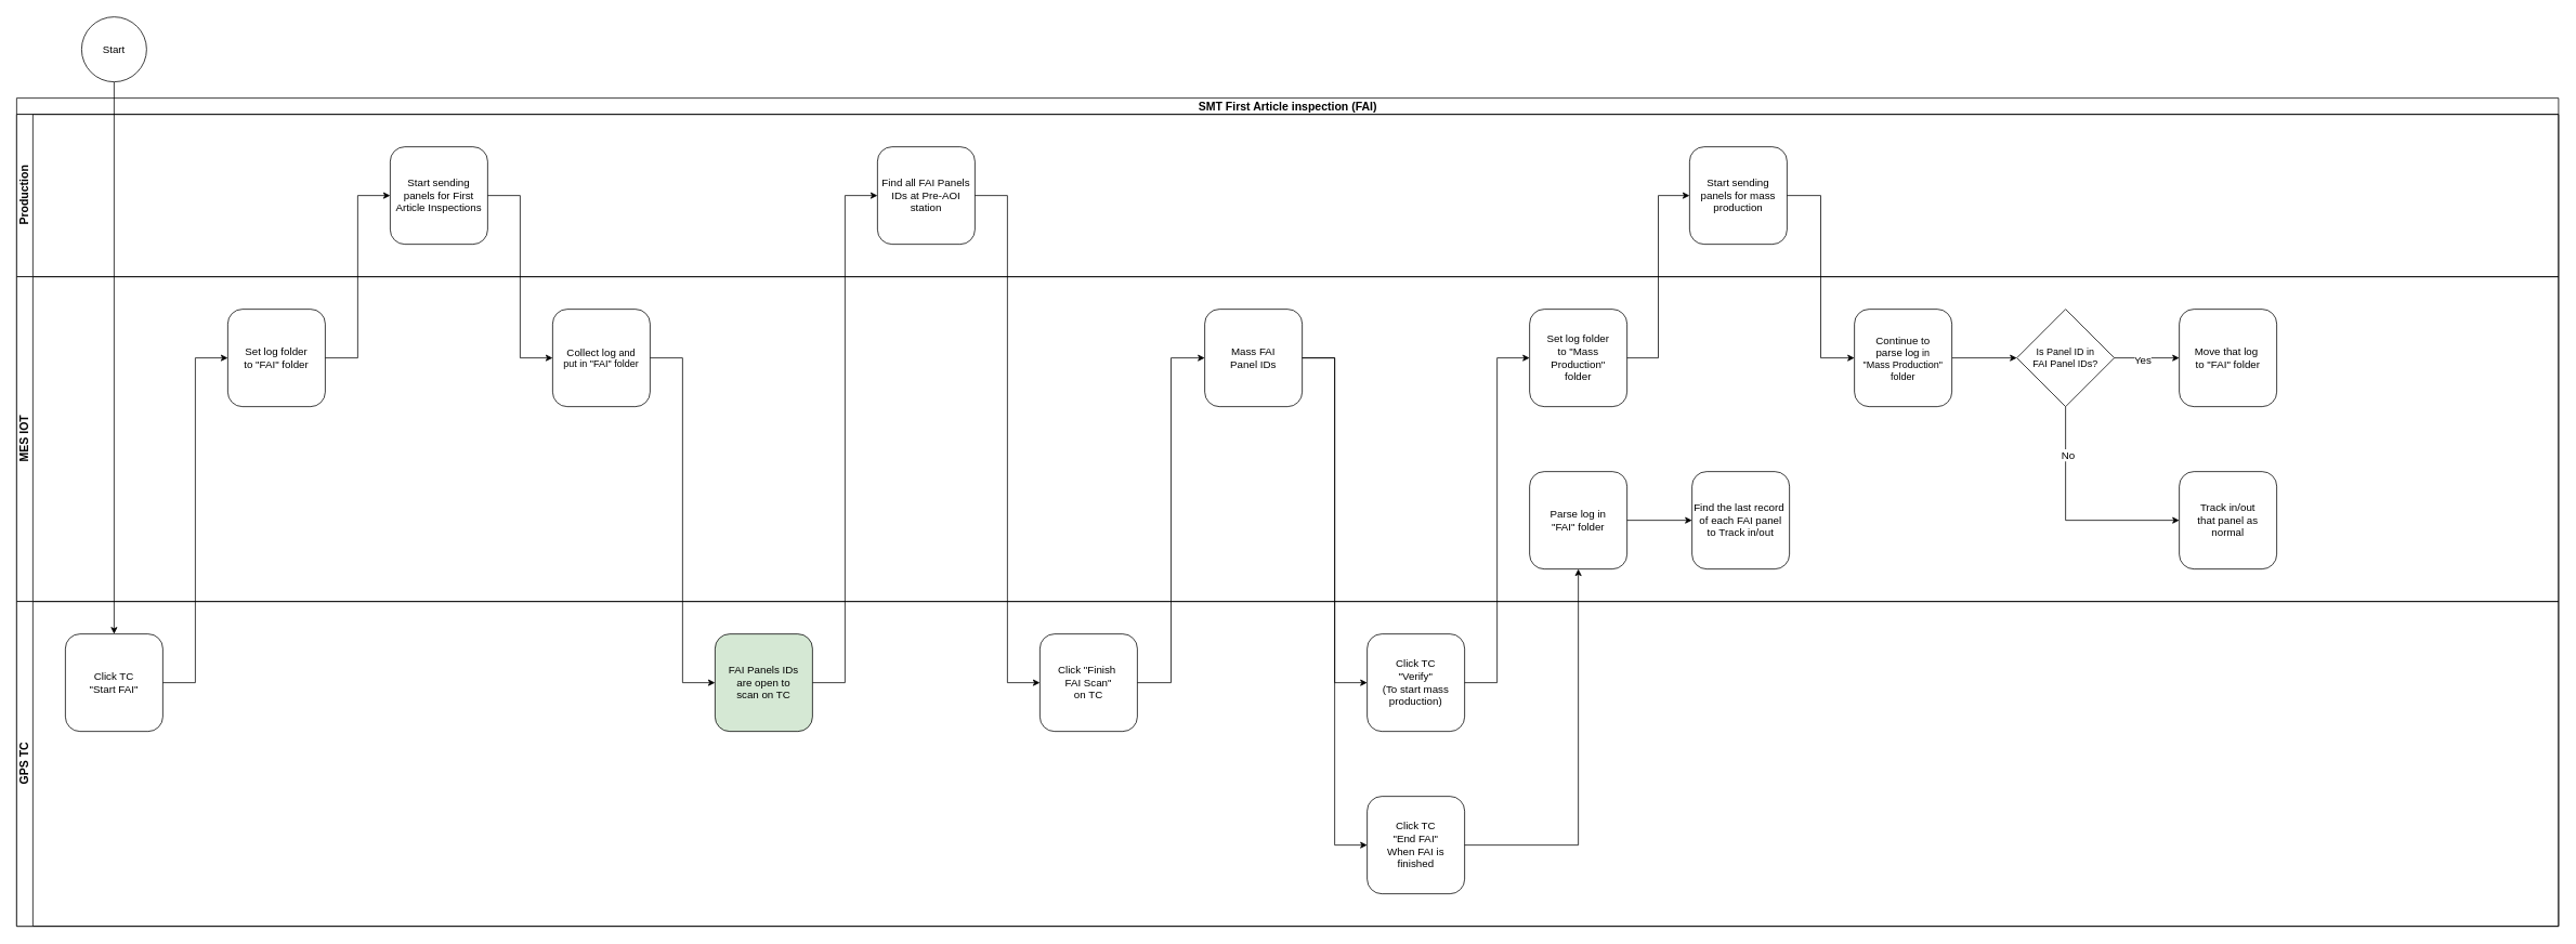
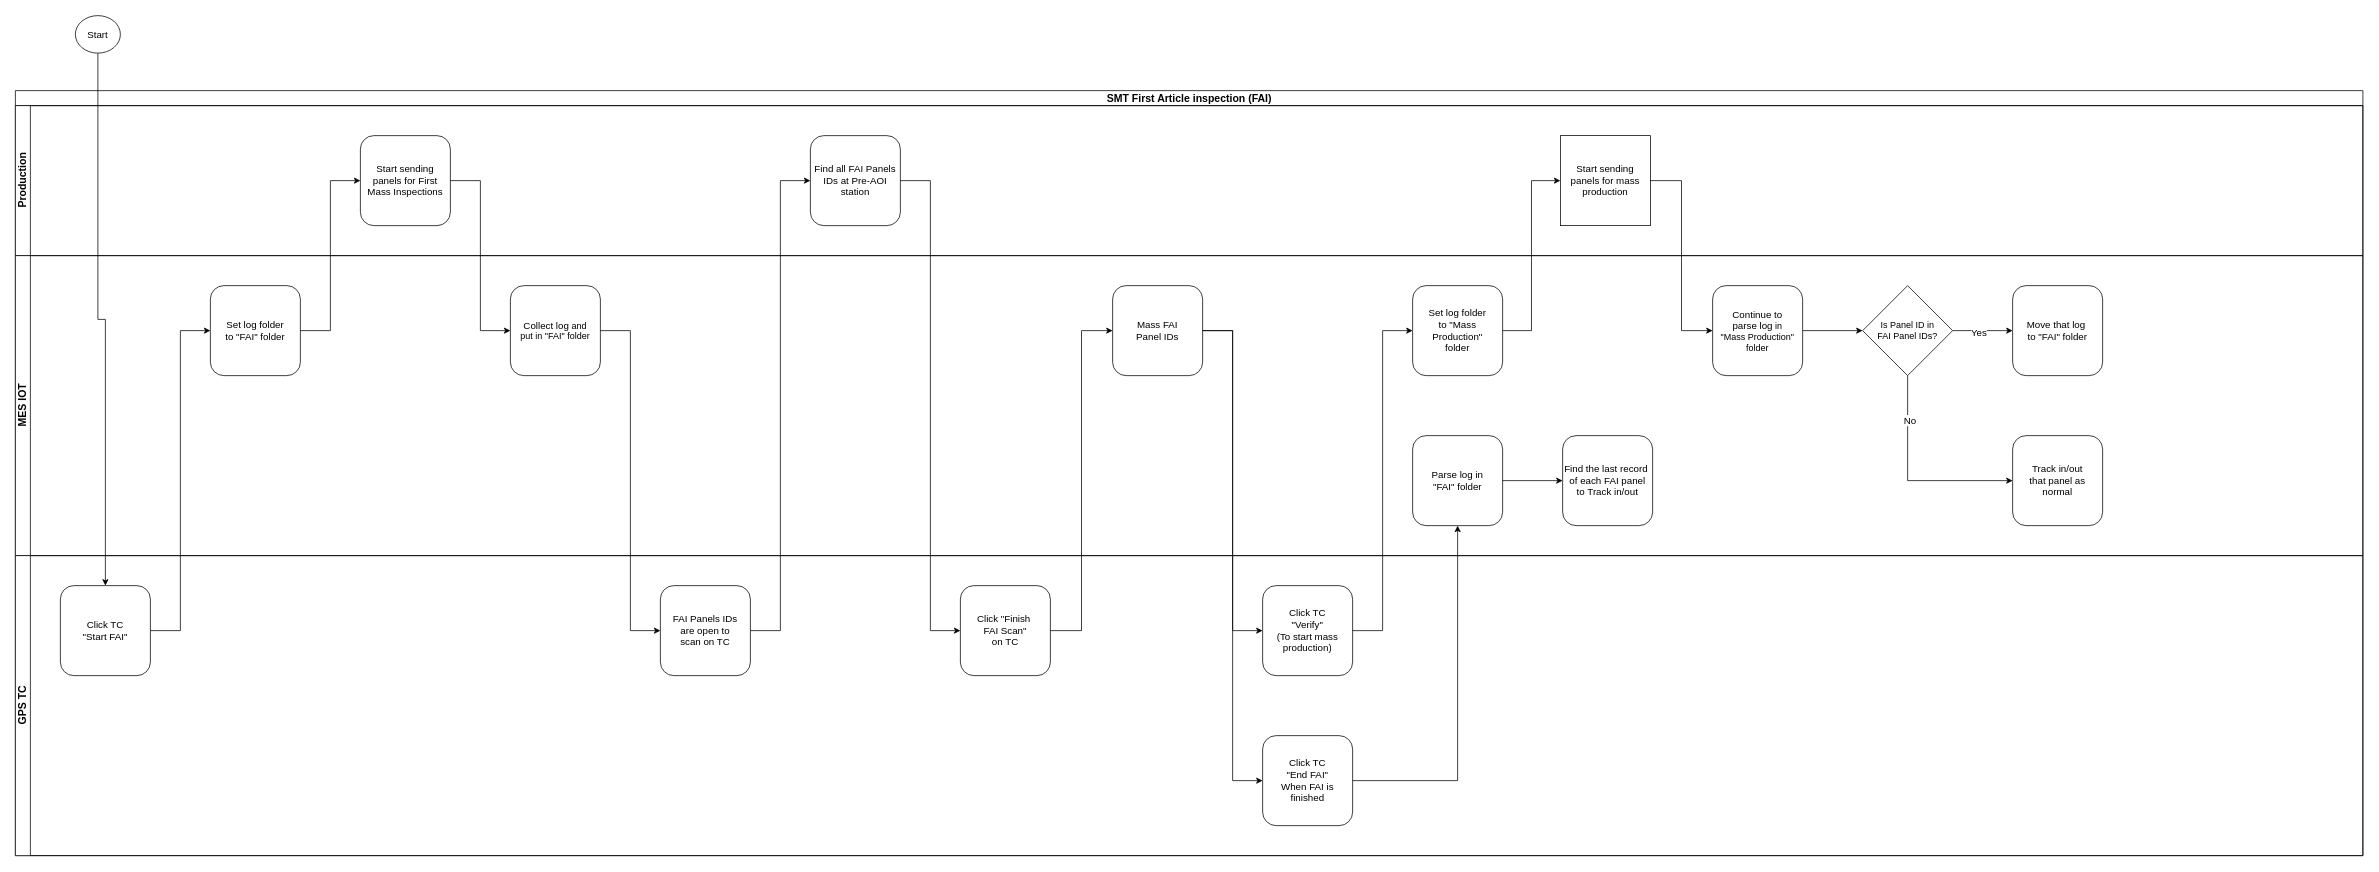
- <mxCell id="44" value="&lt;font style=&quot;font-size: 13px;&quot;&gt;Start&lt;/font&gt;" style="ellipse;whiteSpace=wrap;html=1;aspect=fixed;" parent="1" vertex="1"><mxGeometry x="100" width="80" height="80" as="geometry" y="20" /></mxCell>
+ <mxCell id="44" value="&lt;font style=&quot;font-size: 13px;&quot;&gt;Start&lt;/font&gt;" style="ellipse;whiteSpace=wrap;html=1;aspect=fixed;" parent="1" vertex="1"><mxGeometry x="100" y="20" width="60" height="50" as="geometry" /></mxCell>
- <mxCell id="4" value="&lt;span style=&quot;font-size: 13px;&quot;&gt;Start sending panels for First Article Inspections&lt;/span&gt;" style="rounded=1;whiteSpace=wrap;html=1;" parent="3" vertex="1"><mxGeometry x="460" y="40" width="120" height="120" as="geometry" /></mxCell>
+ <mxCell id="4" value="&lt;span style=&quot;font-size: 13px;&quot;&gt;Start sending panels for First Mass Inspections&lt;/span&gt;" style="rounded=1;whiteSpace=wrap;html=1;" parent="3" vertex="1"><mxGeometry x="460" y="40" width="120" height="120" as="geometry" /></mxCell>
- <mxCell id="6" value="&lt;span style=&quot;font-size: 13px;&quot;&gt;Start sending&lt;/span&gt;&lt;br&gt;&lt;span style=&quot;font-size: 13px;&quot;&gt;panels for mass&lt;/span&gt;&lt;br&gt;&lt;span style=&quot;font-size: 13px;&quot;&gt;production&lt;/span&gt;" style="rounded=1;whiteSpace=wrap;html=1;" parent="3" vertex="1"><mxGeometry x="2060" y="40" width="120" height="120" as="geometry" /></mxCell>
+ <mxCell id="6" value="&lt;span style=&quot;font-size: 13px;&quot;&gt;Start sending&lt;/span&gt;&lt;br&gt;&lt;span style=&quot;font-size: 13px;&quot;&gt;panels for mass&lt;/span&gt;&lt;br&gt;&lt;span style=&quot;font-size: 13px;&quot;&gt;production&lt;/span&gt;" style="whiteSpace=wrap;html=1;rounded=0;" parent="3" vertex="1"><mxGeometry x="2060" y="40" width="120" height="120" as="geometry" /></mxCell>
- <mxCell id="28" value="&lt;span style=&quot;font-size: 13px;&quot;&gt;FAI Panels IDs&lt;br&gt;are open to&lt;br&gt;scan on TC&lt;br&gt;&lt;/span&gt;" style="rounded=1;whiteSpace=wrap;html=1;fillColor=#d5e8d4;" vertex="1" parent="24"><mxGeometry x="860" y="40" width="120" height="120" as="geometry" /></mxCell>
+ <mxCell id="28" value="&lt;span style=&quot;font-size: 13px;&quot;&gt;FAI Panels IDs&lt;br&gt;are open to&lt;br&gt;scan on TC&lt;br&gt;&lt;/span&gt;" style="rounded=1;whiteSpace=wrap;html=1;" vertex="1" parent="24"><mxGeometry x="860" y="40" width="120" height="120" as="geometry" /></mxCell>
